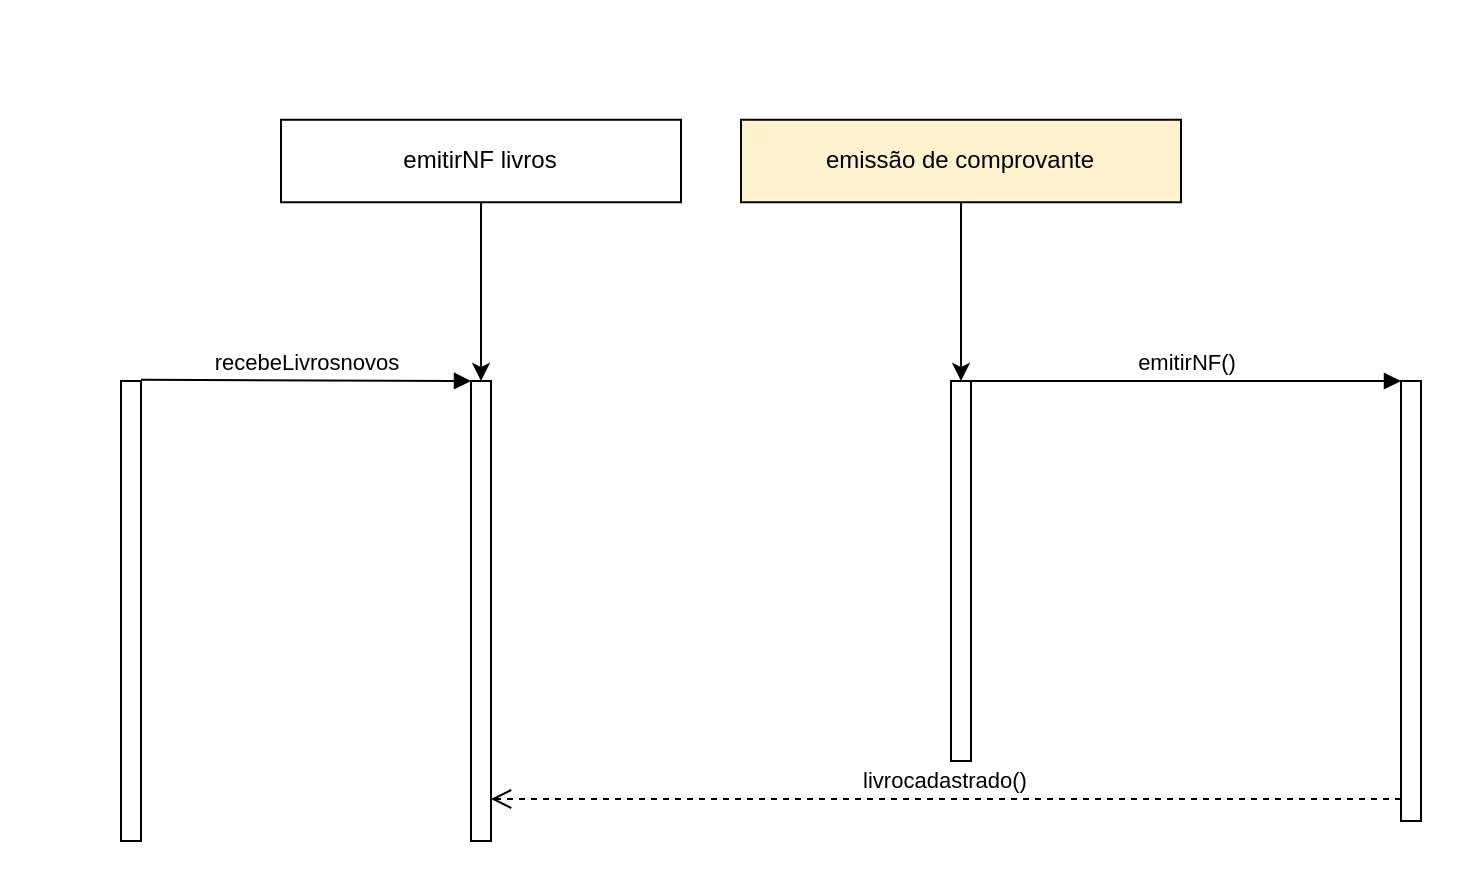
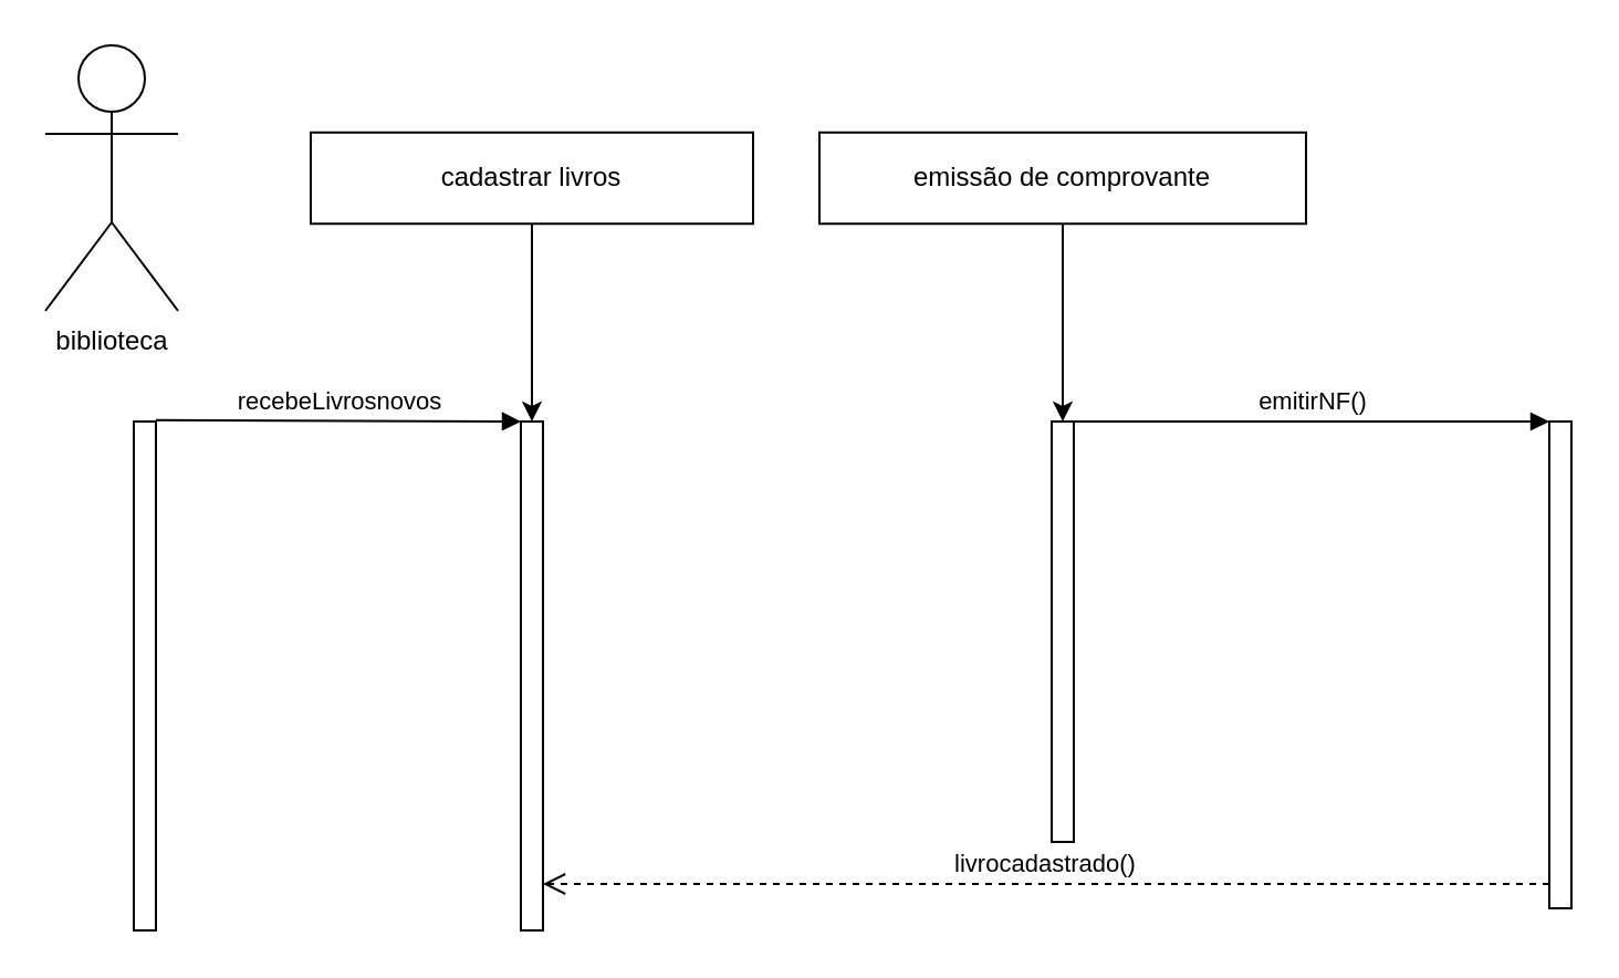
+ <mxCell id="2" value="biblioteca" style="shape=umlActor;verticalLabelPosition=bottom;verticalAlign=top;html=1;outlineConnect=0;" parent="1" vertex="1"><mxGeometry x="20" y="20" width="60" height="120" as="geometry" /></mxCell>
- <mxCell id="4" value="emitirNF livros" style="rounded=0;whiteSpace=wrap;html=1;" parent="1" vertex="1"><mxGeometry x="140" y="59.38" width="200" height="41.25" as="geometry" /></mxCell>
+ <mxCell id="4" value="cadastrar livros" style="rounded=0;whiteSpace=wrap;html=1;" parent="1" vertex="1"><mxGeometry x="140" y="59.38" width="200" height="41.25" as="geometry" /></mxCell>
- <mxCell id="6" value="emissão de comprovante" style="rounded=0;whiteSpace=wrap;html=1;fillColor=#fff2cc;" parent="1" vertex="1"><mxGeometry x="370" y="59.38" width="220" height="41.25" as="geometry" /></mxCell>
+ <mxCell id="6" value="emissão de comprovante" style="rounded=0;whiteSpace=wrap;html=1;" parent="1" vertex="1"><mxGeometry x="370" y="59.38" width="220" height="41.25" as="geometry" /></mxCell>
